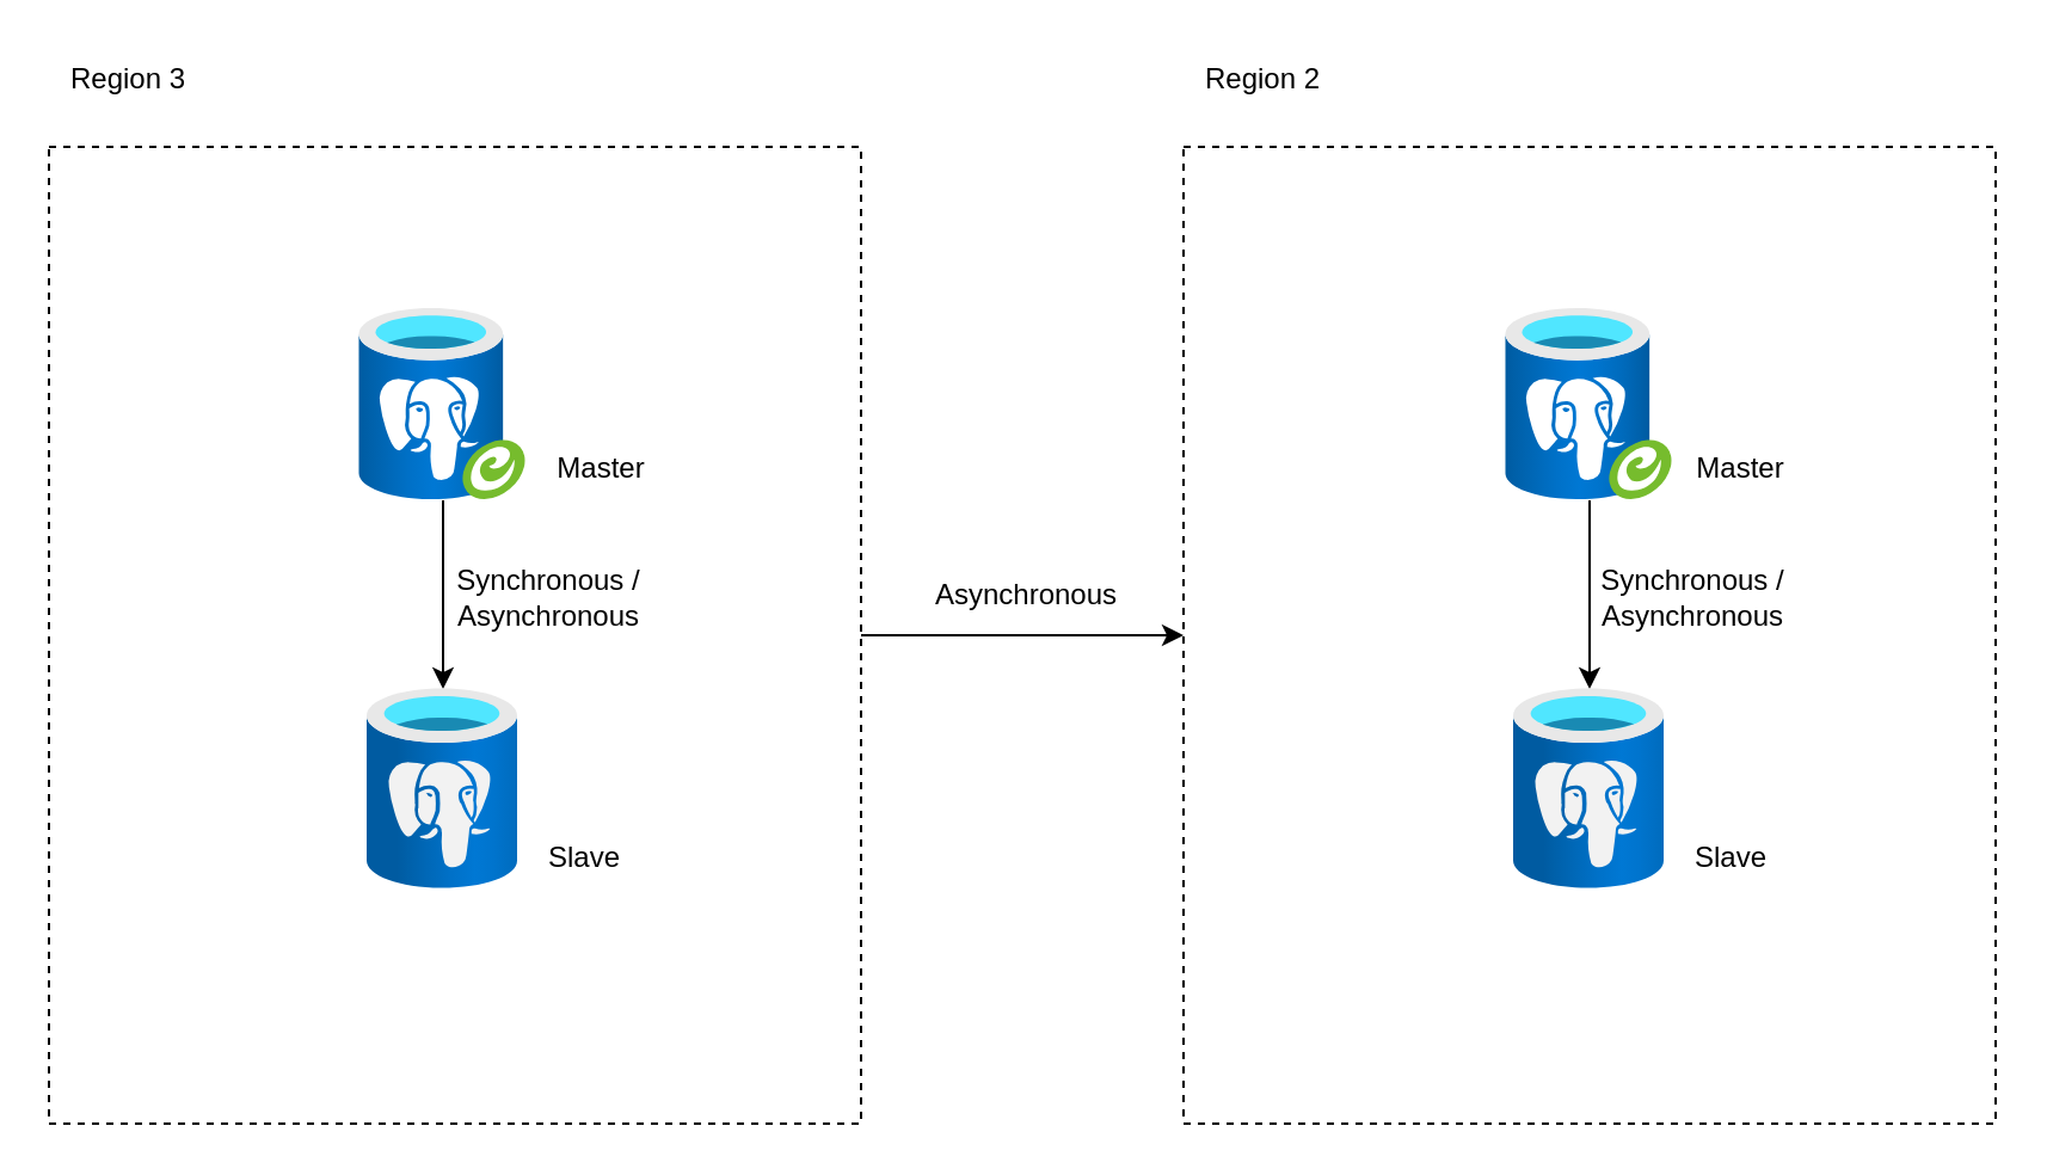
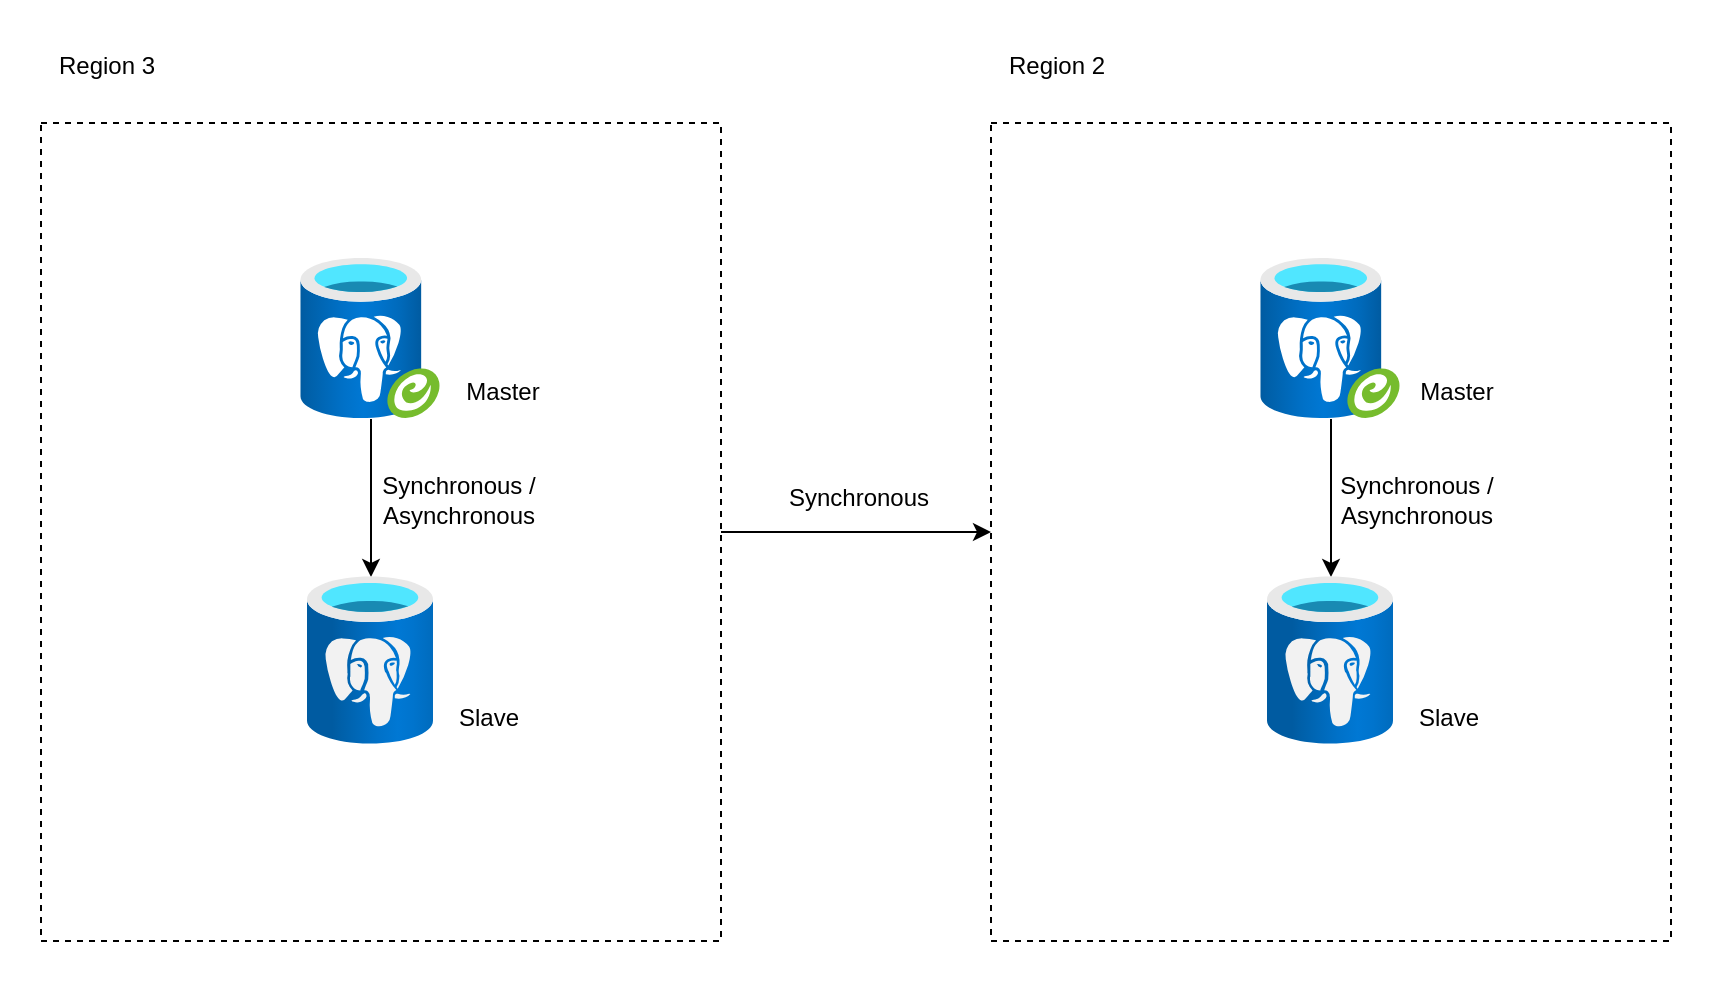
- <mxCell id="19" value="Asynchronous" style="text;html=1;align=center;verticalAlign=middle;resizable=0;points=[];autosize=1;strokeColor=none;fillColor=none;movable=0;rotatable=0;deletable=0;editable=0;connectable=0;" parent="1" vertex="1"><mxGeometry x="382" y="236" width="94" height="26" as="geometry" /></mxCell>
+ <mxCell id="19" value="Synchronous" style="text;html=1;align=center;verticalAlign=middle;resizable=0;points=[];autosize=1;strokeColor=none;fillColor=none;movable=0;rotatable=0;deletable=0;editable=0;connectable=0;" parent="1" vertex="1"><mxGeometry x="382" y="236" width="94" height="26" as="geometry" /></mxCell>
